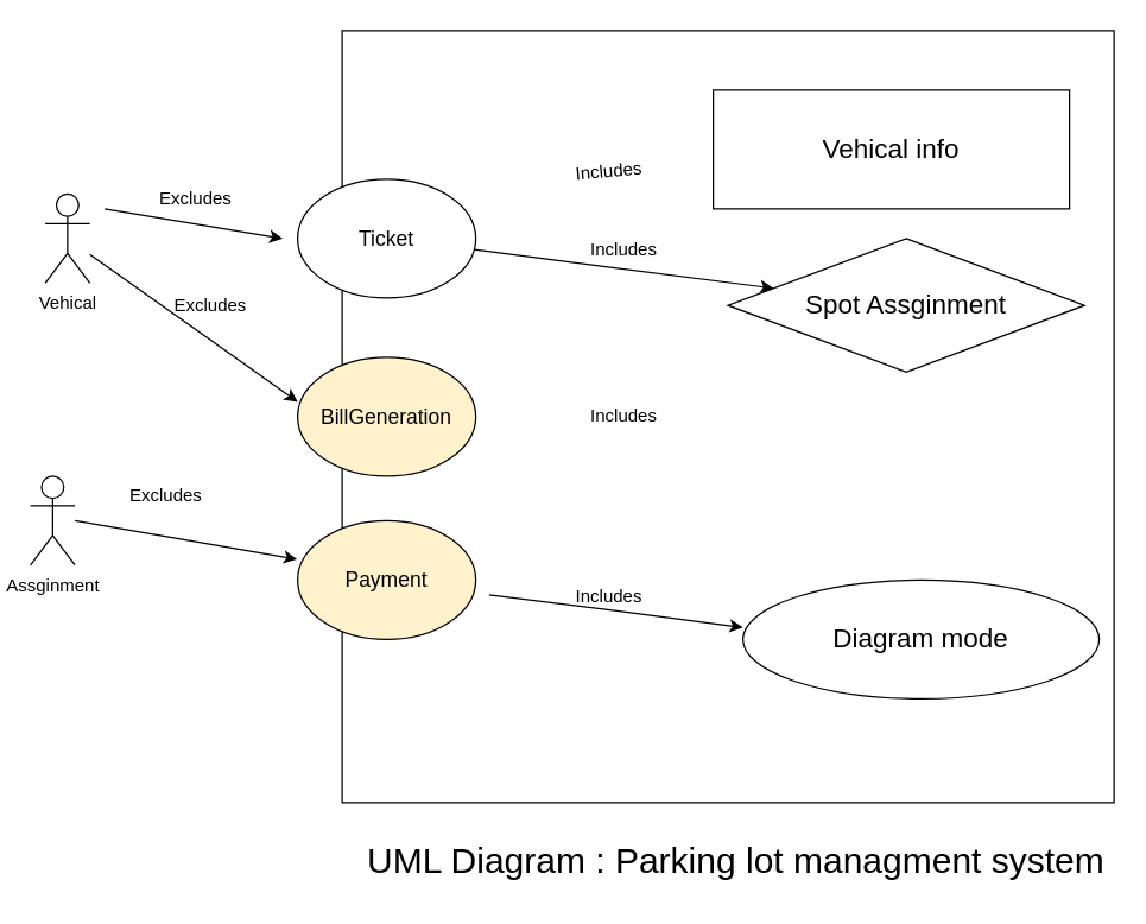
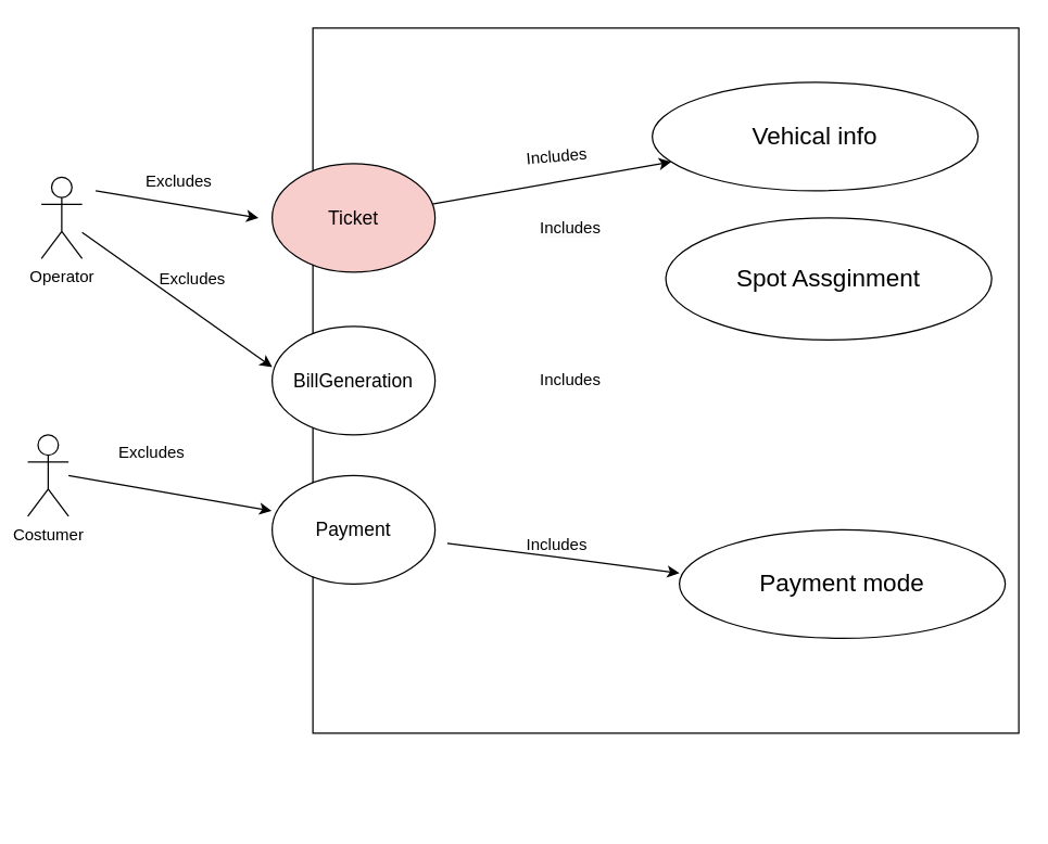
- <mxCell id="7" value="&lt;font style=&quot;font-size: 18px;&quot;&gt;Vehical info&lt;/font&gt;" style="whiteSpace=wrap;html=1;rounded=0;" vertex="1" parent="1"><mxGeometry x="480" y="60" width="240" height="80" as="geometry" /></mxCell>
+ <mxCell id="7" value="&lt;font style=&quot;font-size: 18px;&quot;&gt;Vehical info&lt;/font&gt;" style="ellipse;whiteSpace=wrap;html=1;" vertex="1" parent="1"><mxGeometry x="480" y="60" width="240" height="80" as="geometry" /></mxCell>
+ <mxCell id="9" value="" style="endArrow=classic;html=1;rounded=0;" edge="1" parent="1" source="3" target="7"><mxGeometry width="50" height="50" relative="1" as="geometry"><mxPoint x="430" y="330" as="sourcePoint" /><mxPoint x="480" y="280" as="targetPoint" /><Array as="points" /></mxGeometry></mxCell>
- <mxCell id="3" value="&lt;font style=&quot;font-size: 14px;&quot;&gt;Ticket&lt;/font&gt;" style="ellipse;whiteSpace=wrap;html=1;" vertex="1" parent="1"><mxGeometry x="200" y="120" width="120" height="80" as="geometry" /></mxCell>
+ <mxCell id="3" value="&lt;font style=&quot;font-size: 14px;&quot;&gt;Ticket&lt;/font&gt;" style="ellipse;whiteSpace=wrap;html=1;fillColor=#f8cecc;" vertex="1" parent="1"><mxGeometry x="200" y="120" width="120" height="80" as="geometry" /></mxCell>
- <mxCell id="10" value="" style="endArrow=classic;html=1;rounded=0;" edge="1" parent="1" source="3" target="6"><mxGeometry width="50" height="50" relative="1" as="geometry"><mxPoint x="430" y="330" as="sourcePoint" /><mxPoint x="480" y="280" as="targetPoint" /><Array as="points" /></mxGeometry></mxCell>
- <mxCell id="16" value="Vehical" style="shape=umlActor;verticalLabelPosition=bottom;verticalAlign=top;html=1;outlineConnect=0;" vertex="1" parent="1"><mxGeometry x="30" y="130" width="30" height="60" as="geometry" /></mxCell>
+ <mxCell id="16" value="Operator" style="shape=umlActor;verticalLabelPosition=bottom;verticalAlign=top;html=1;outlineConnect=0;" vertex="1" parent="1"><mxGeometry x="30" y="130" width="30" height="60" as="geometry" /></mxCell>
- <mxCell id="6" value="&lt;font style=&quot;font-size: 18px;&quot;&gt;Spot Assginment&lt;/font&gt;" style="rhombus;whiteSpace=wrap;html=1;" vertex="1" parent="1"><mxGeometry x="490" y="160" width="240" height="90" as="geometry" /></mxCell>
+ <mxCell id="6" value="&lt;font style=&quot;font-size: 18px;&quot;&gt;Spot Assginment&lt;/font&gt;" style="ellipse;whiteSpace=wrap;html=1;" vertex="1" parent="1"><mxGeometry x="490" y="160" width="240" height="90" as="geometry" /></mxCell>
- <mxCell id="4" value="&lt;font style=&quot;font-size: 14px;&quot;&gt;BillGeneration&lt;/font&gt;" style="ellipse;whiteSpace=wrap;html=1;fillColor=#fff2cc;" vertex="1" parent="1"><mxGeometry x="200" y="240" width="120" height="80" as="geometry" /></mxCell>
+ <mxCell id="4" value="&lt;font style=&quot;font-size: 14px;&quot;&gt;BillGeneration&lt;/font&gt;" style="ellipse;whiteSpace=wrap;html=1;" vertex="1" parent="1"><mxGeometry x="200" y="240" width="120" height="80" as="geometry" /></mxCell>
- <mxCell id="5" value="&lt;font style=&quot;font-size: 14px;&quot;&gt;Payment&lt;/font&gt;" style="ellipse;whiteSpace=wrap;html=1;fillColor=#fff2cc;" vertex="1" parent="1"><mxGeometry x="200" y="350" width="120" height="80" as="geometry" /></mxCell>
+ <mxCell id="5" value="&lt;font style=&quot;font-size: 14px;&quot;&gt;Payment&lt;/font&gt;" style="ellipse;whiteSpace=wrap;html=1;" vertex="1" parent="1"><mxGeometry x="200" y="350" width="120" height="80" as="geometry" /></mxCell>
- <mxCell id="17" value="Assginment" style="shape=umlActor;verticalLabelPosition=bottom;verticalAlign=top;html=1;outlineConnect=0;" vertex="1" parent="1"><mxGeometry x="20" y="320" width="30" height="60" as="geometry" /></mxCell>
+ <mxCell id="17" value="Costumer" style="shape=umlActor;verticalLabelPosition=bottom;verticalAlign=top;html=1;outlineConnect=0;" vertex="1" parent="1"><mxGeometry x="20" y="320" width="30" height="60" as="geometry" /></mxCell>
- <mxCell id="8" value="&lt;font style=&quot;font-size: 18px;&quot;&gt;Diagram mode&lt;/font&gt;" style="ellipse;whiteSpace=wrap;html=1;" vertex="1" parent="1"><mxGeometry x="500" y="390" width="240" height="80" as="geometry" /></mxCell>
+ <mxCell id="8" value="&lt;font style=&quot;font-size: 18px;&quot;&gt;Payment mode&lt;/font&gt;" style="ellipse;whiteSpace=wrap;html=1;" vertex="1" parent="1"><mxGeometry x="500" y="390" width="240" height="80" as="geometry" /></mxCell>
- <mxCell id="24" value="&lt;font style=&quot;font-size: 24px;&quot;&gt;UML Diagram : Parking lot managment system&lt;/font&gt;" style="text;html=1;align=center;verticalAlign=middle;resizable=0;points=[];autosize=1;strokeColor=none;fillColor=none;" vertex="1" parent="1"><mxGeometry x="240" y="560" width="510" height="40" as="geometry" /></mxCell>
